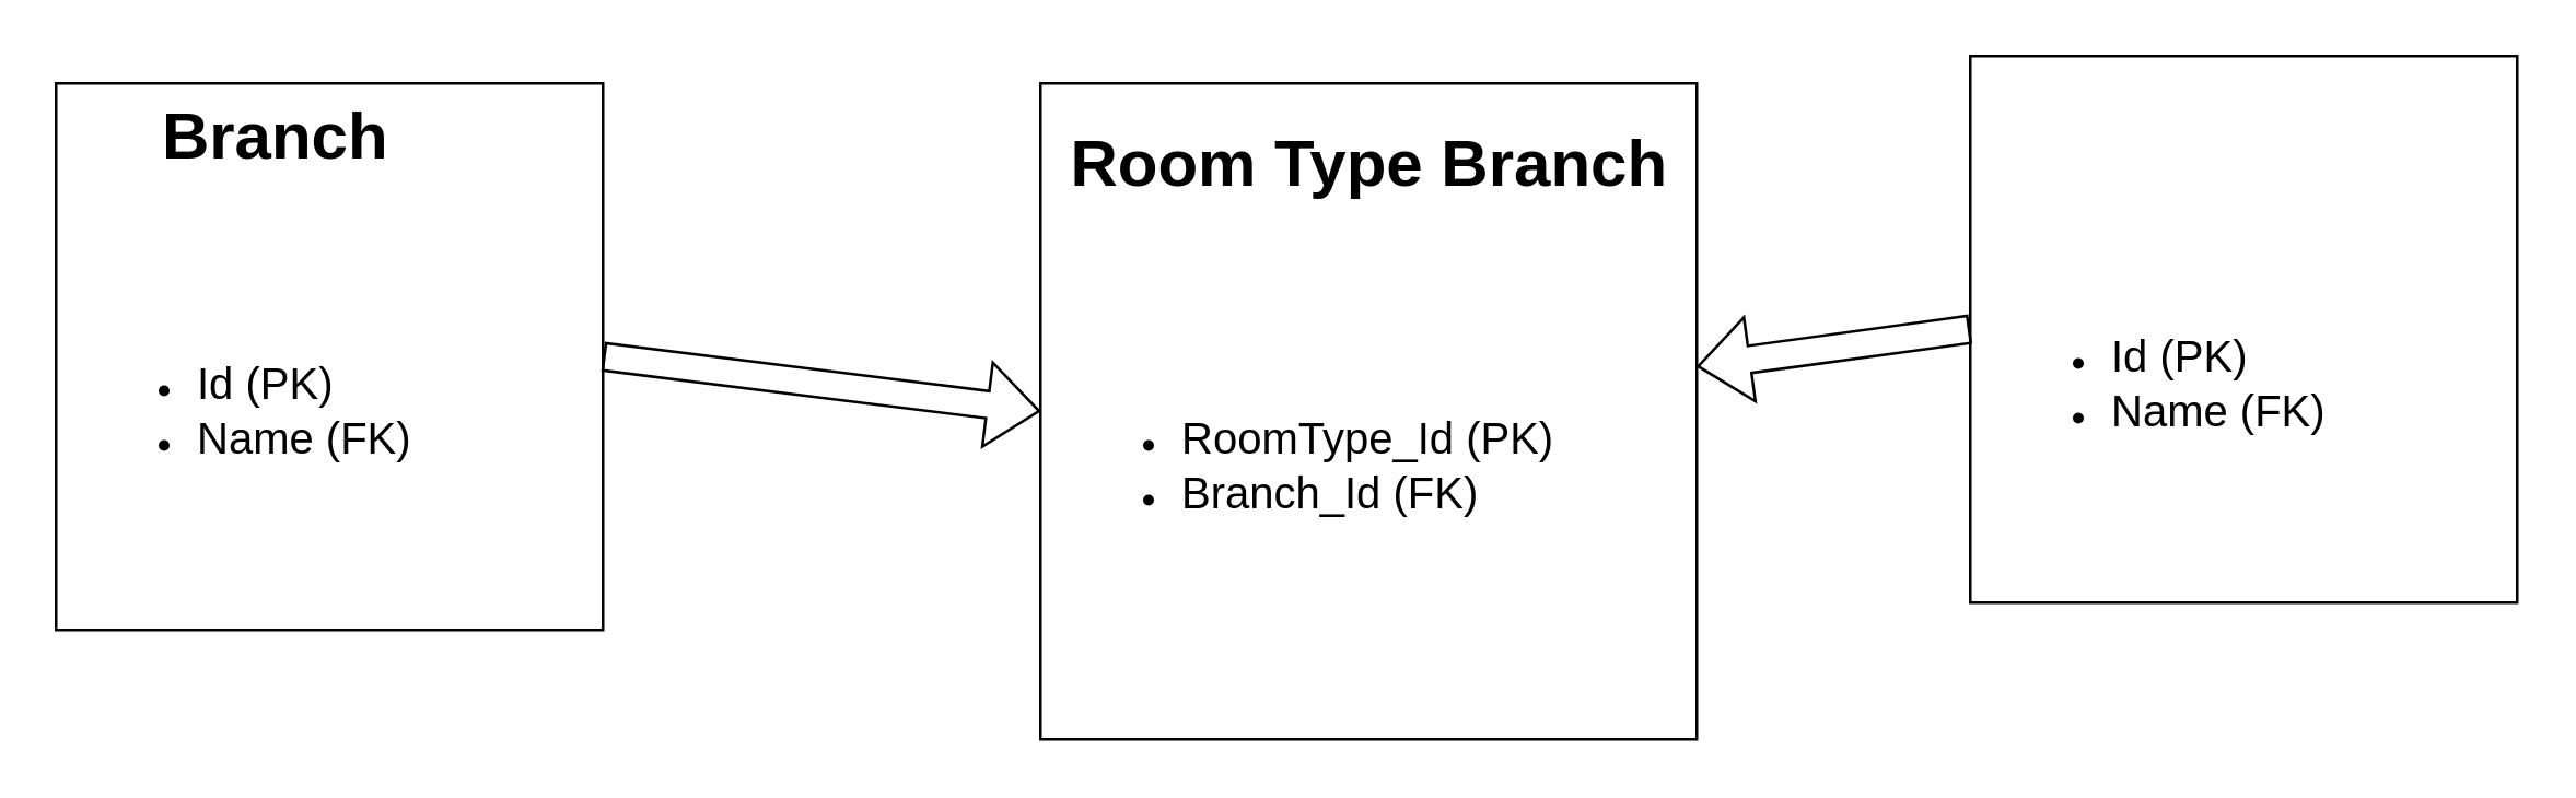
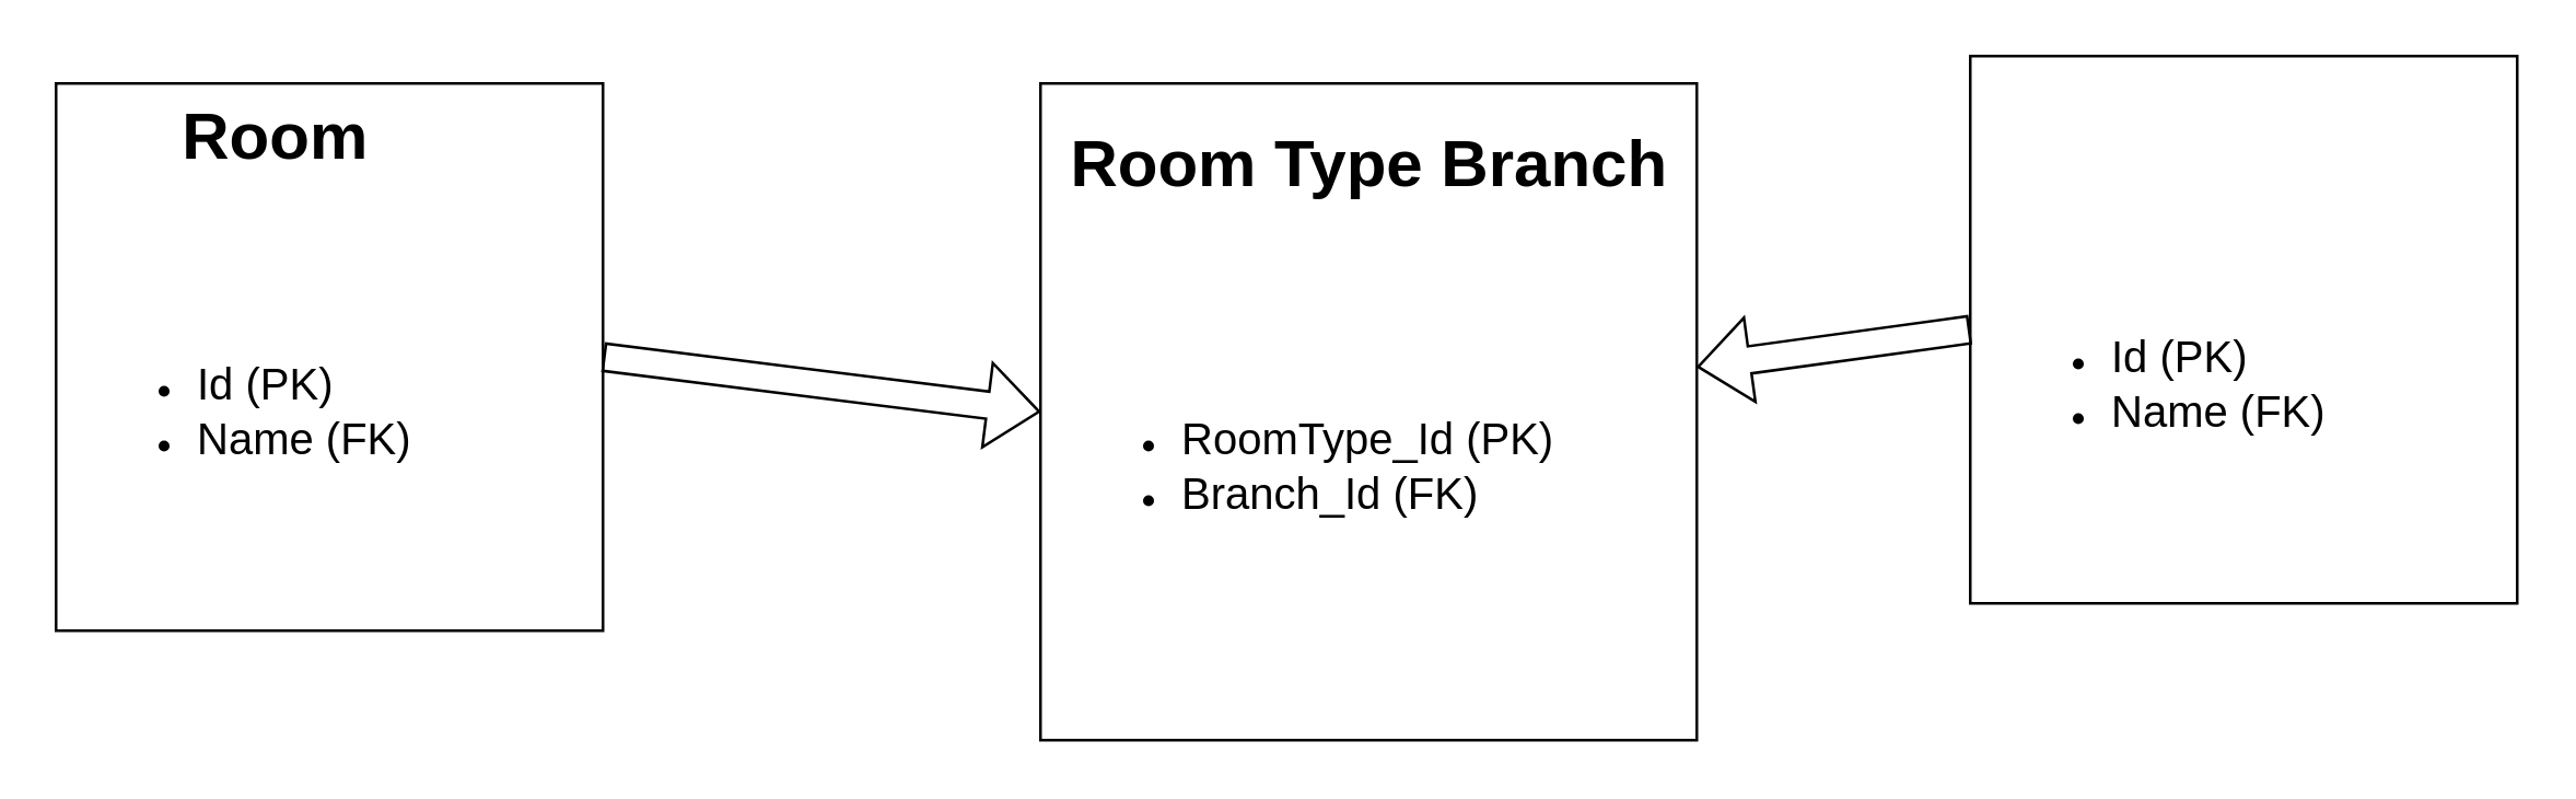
- <mxCell id="7" value="Branch" style="text;strokeColor=none;fillColor=none;html=1;fontSize=24;fontStyle=1;verticalAlign=middle;align=center;" vertex="1" parent="1"><mxGeometry x="50" y="30" width="100" height="40" as="geometry" /></mxCell>
+ <mxCell id="7" value="Room" style="text;strokeColor=none;fillColor=none;html=1;fontSize=24;fontStyle=1;verticalAlign=middle;align=center;" vertex="1" parent="1"><mxGeometry x="50" y="30" width="100" height="40" as="geometry" /></mxCell>
